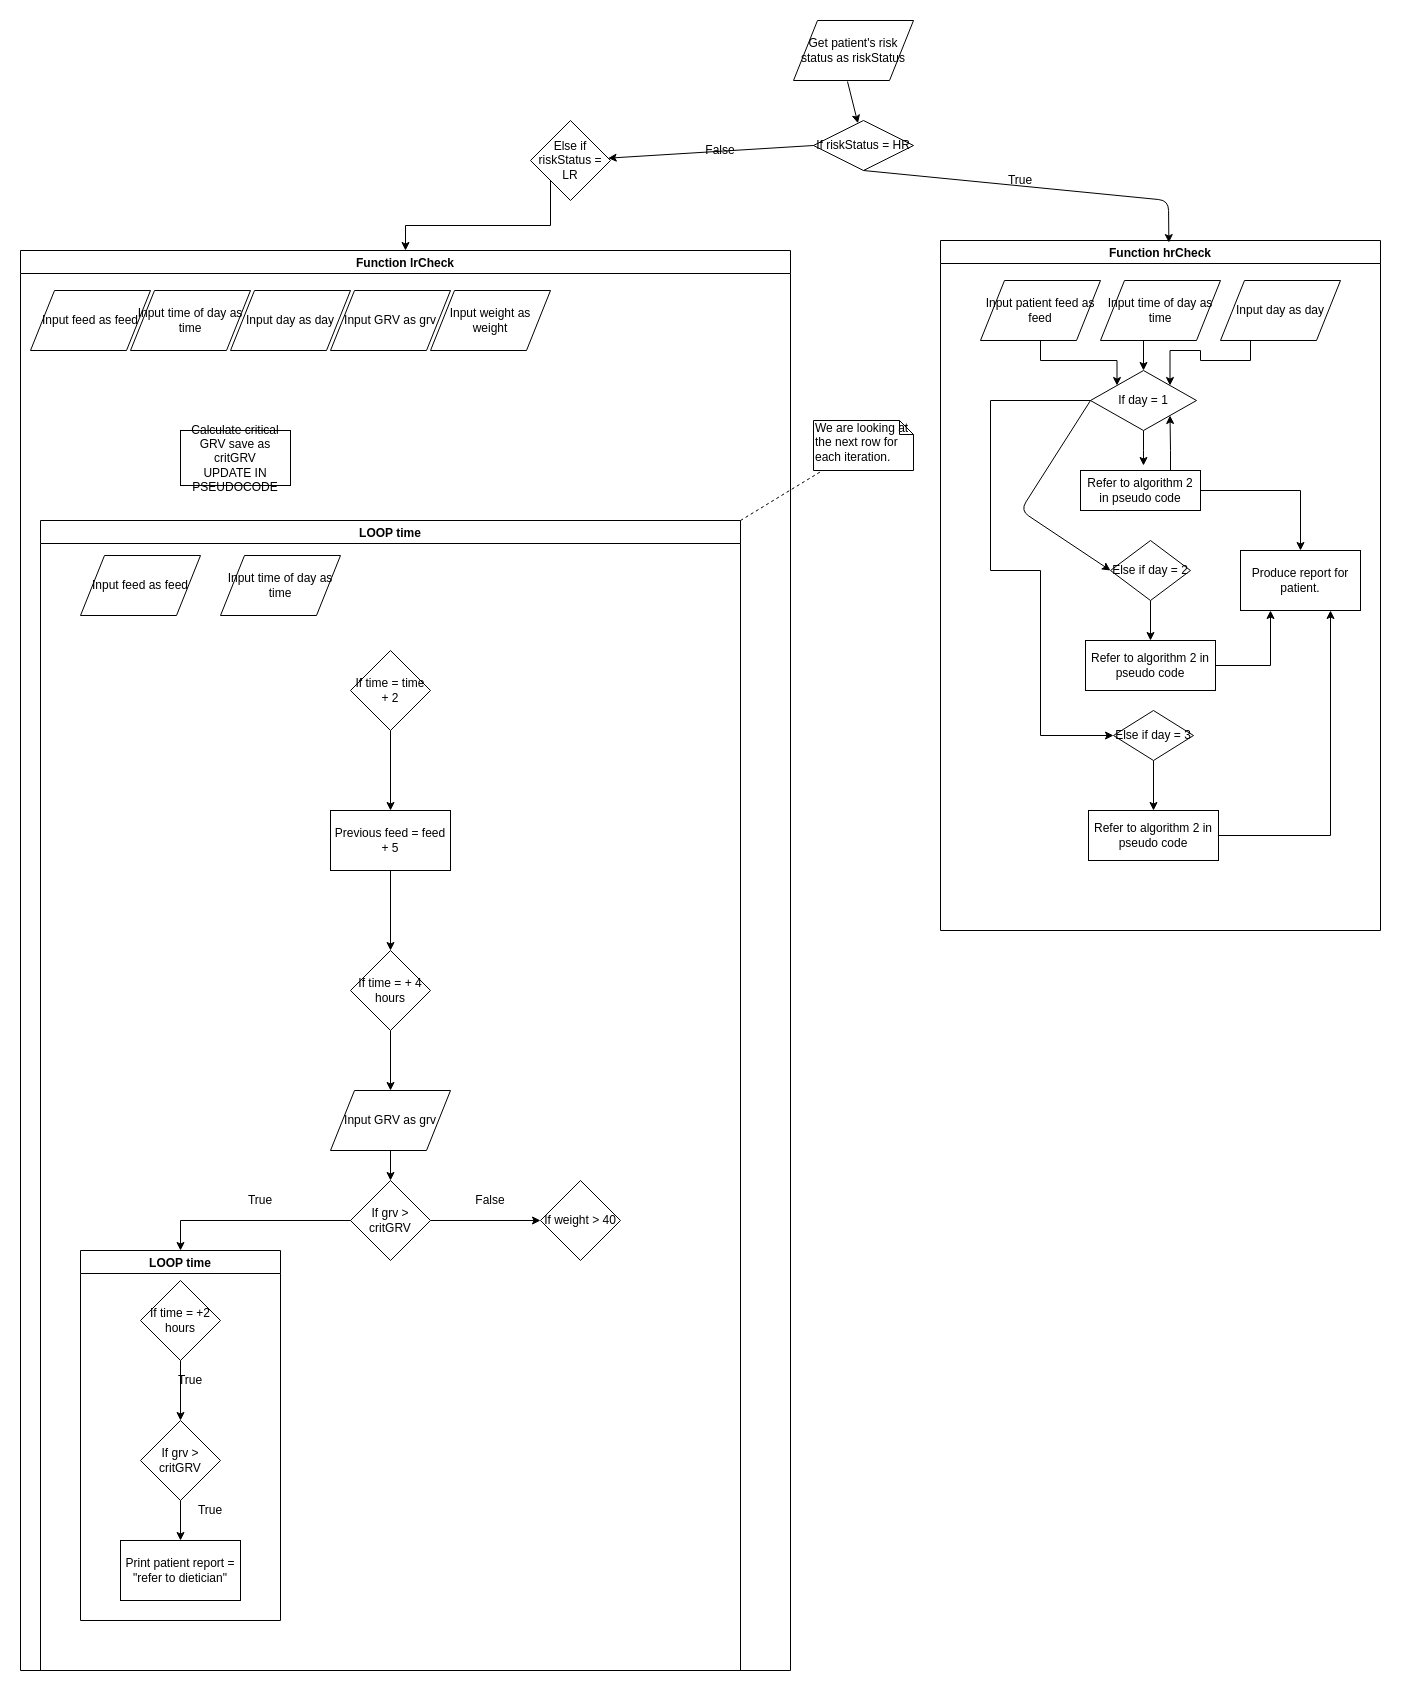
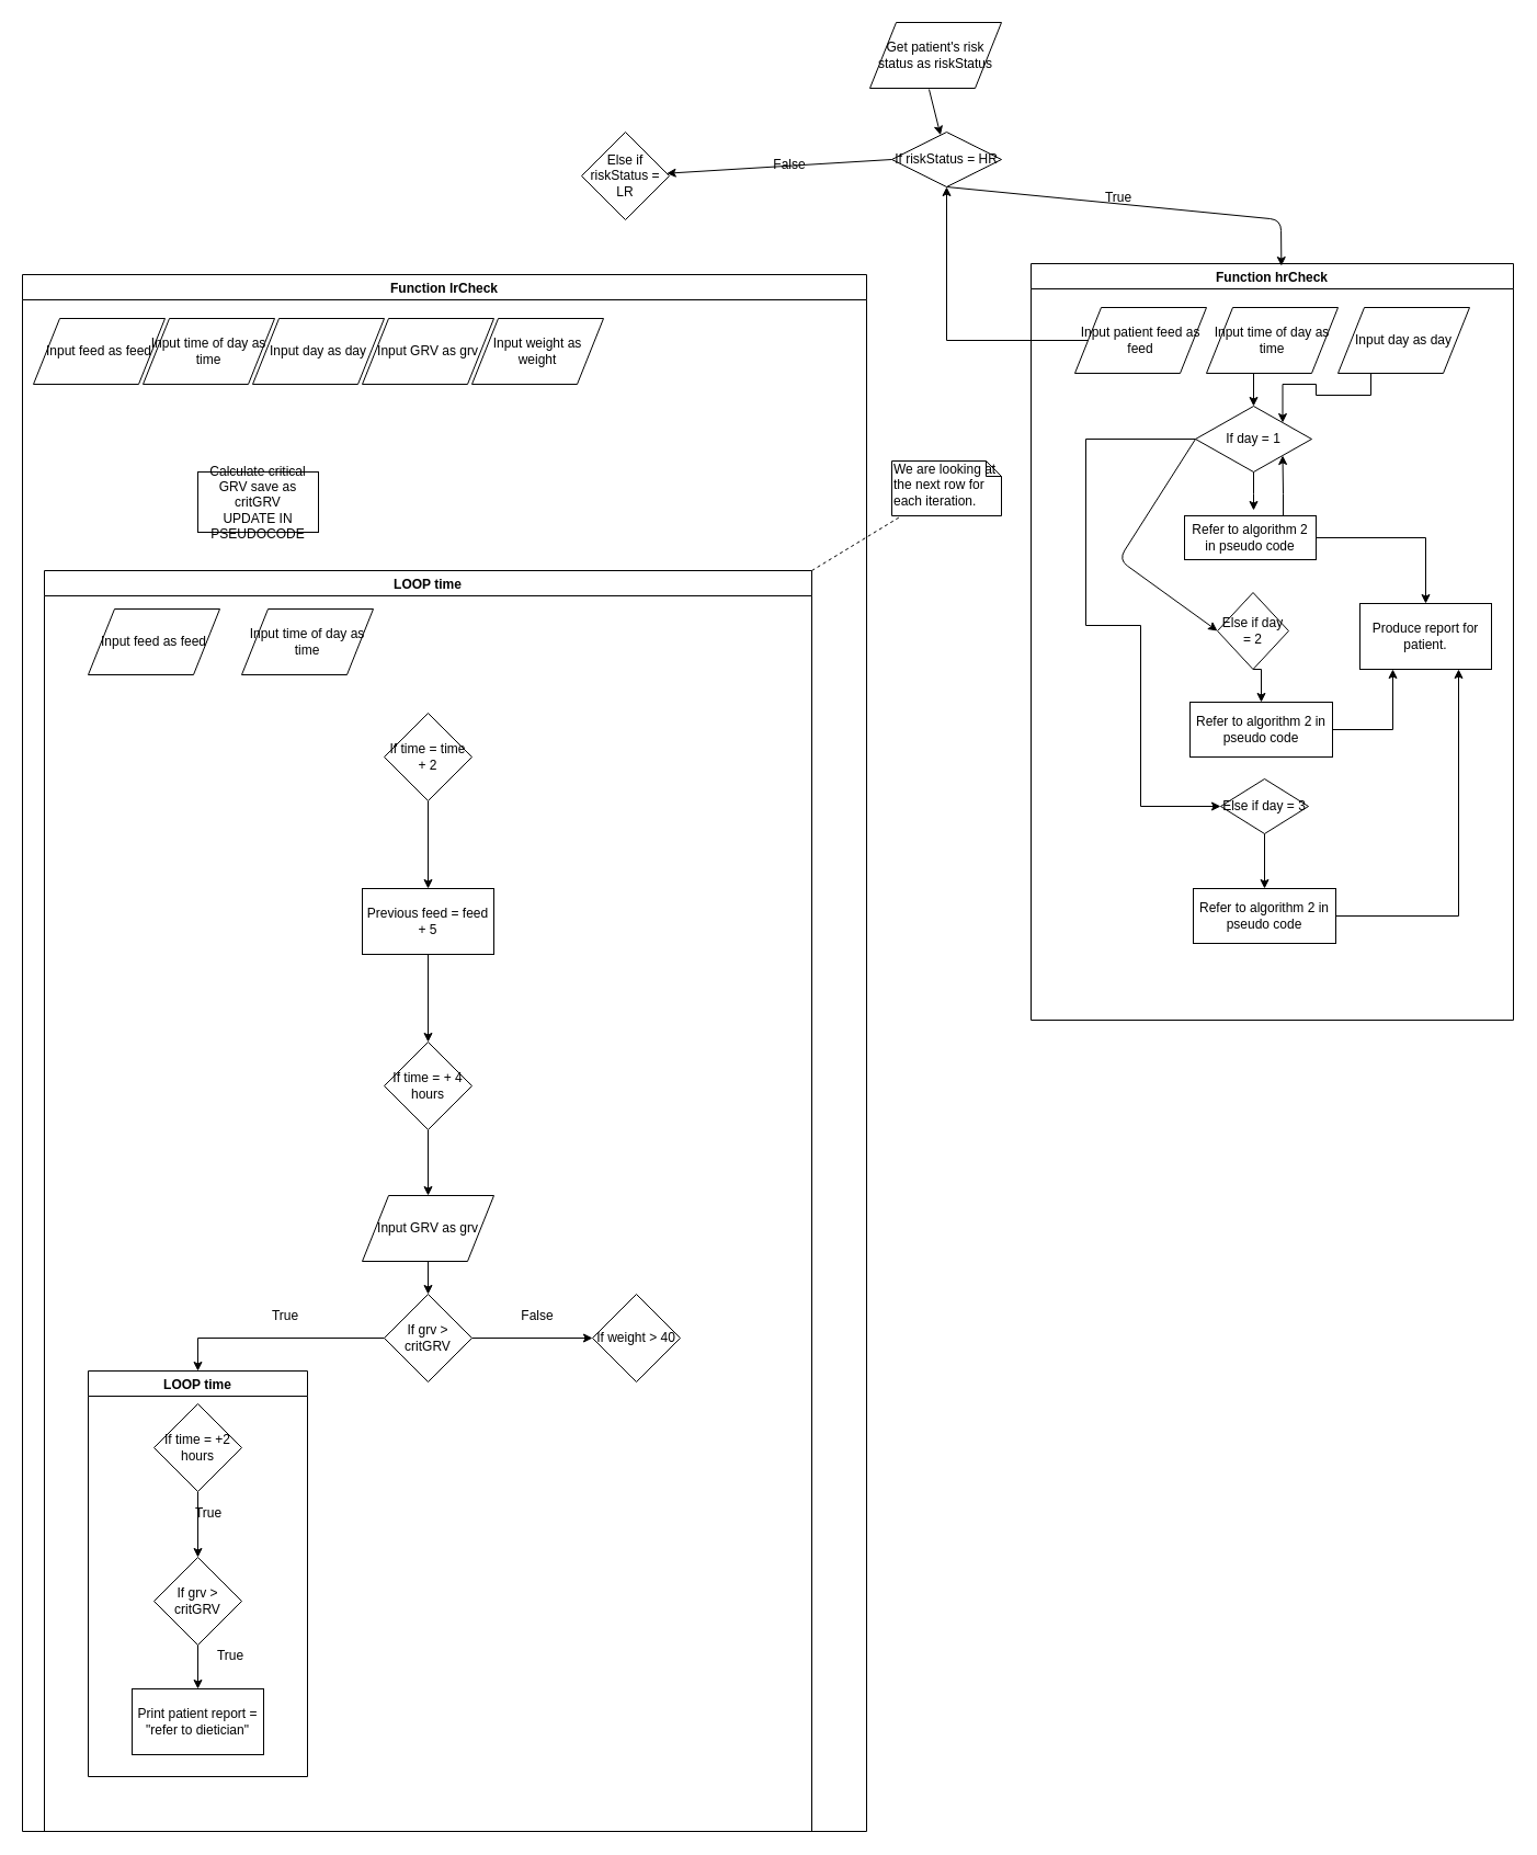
- <mxCell id="4" style="edgeStyle=orthogonalEdgeStyle;rounded=0;orthogonalLoop=1;jettySize=auto;html=1;exitX=0;exitY=1;exitDx=0;exitDy=0;" edge="1" parent="1" source="5" target="33"><mxGeometry relative="1" as="geometry" /></mxCell>
- <mxCell id="10" style="edgeStyle=orthogonalEdgeStyle;rounded=0;orthogonalLoop=1;jettySize=auto;html=1;entryX=0;entryY=0;entryDx=0;entryDy=0;" parent="9" source="11" target="16" edge="1"><mxGeometry relative="1" as="geometry" /></mxCell>
+ <mxCell id="10" style="edgeStyle=orthogonalEdgeStyle;rounded=0;orthogonalLoop=1;jettySize=auto;html=1;" parent="9" source="11" target="3" edge="1"><mxGeometry relative="1" as="geometry" /></mxCell>
- <mxCell id="23" value="Else if day = 2" style="rhombus;whiteSpace=wrap;html=1;" parent="9" vertex="1"><mxGeometry x="170" y="300" width="80" height="60" as="geometry" /></mxCell>
+ <mxCell id="23" value="Else if day = 2" style="rhombus;whiteSpace=wrap;html=1;" parent="9" vertex="1"><mxGeometry x="170" y="300" width="65" height="70" as="geometry" /></mxCell>
